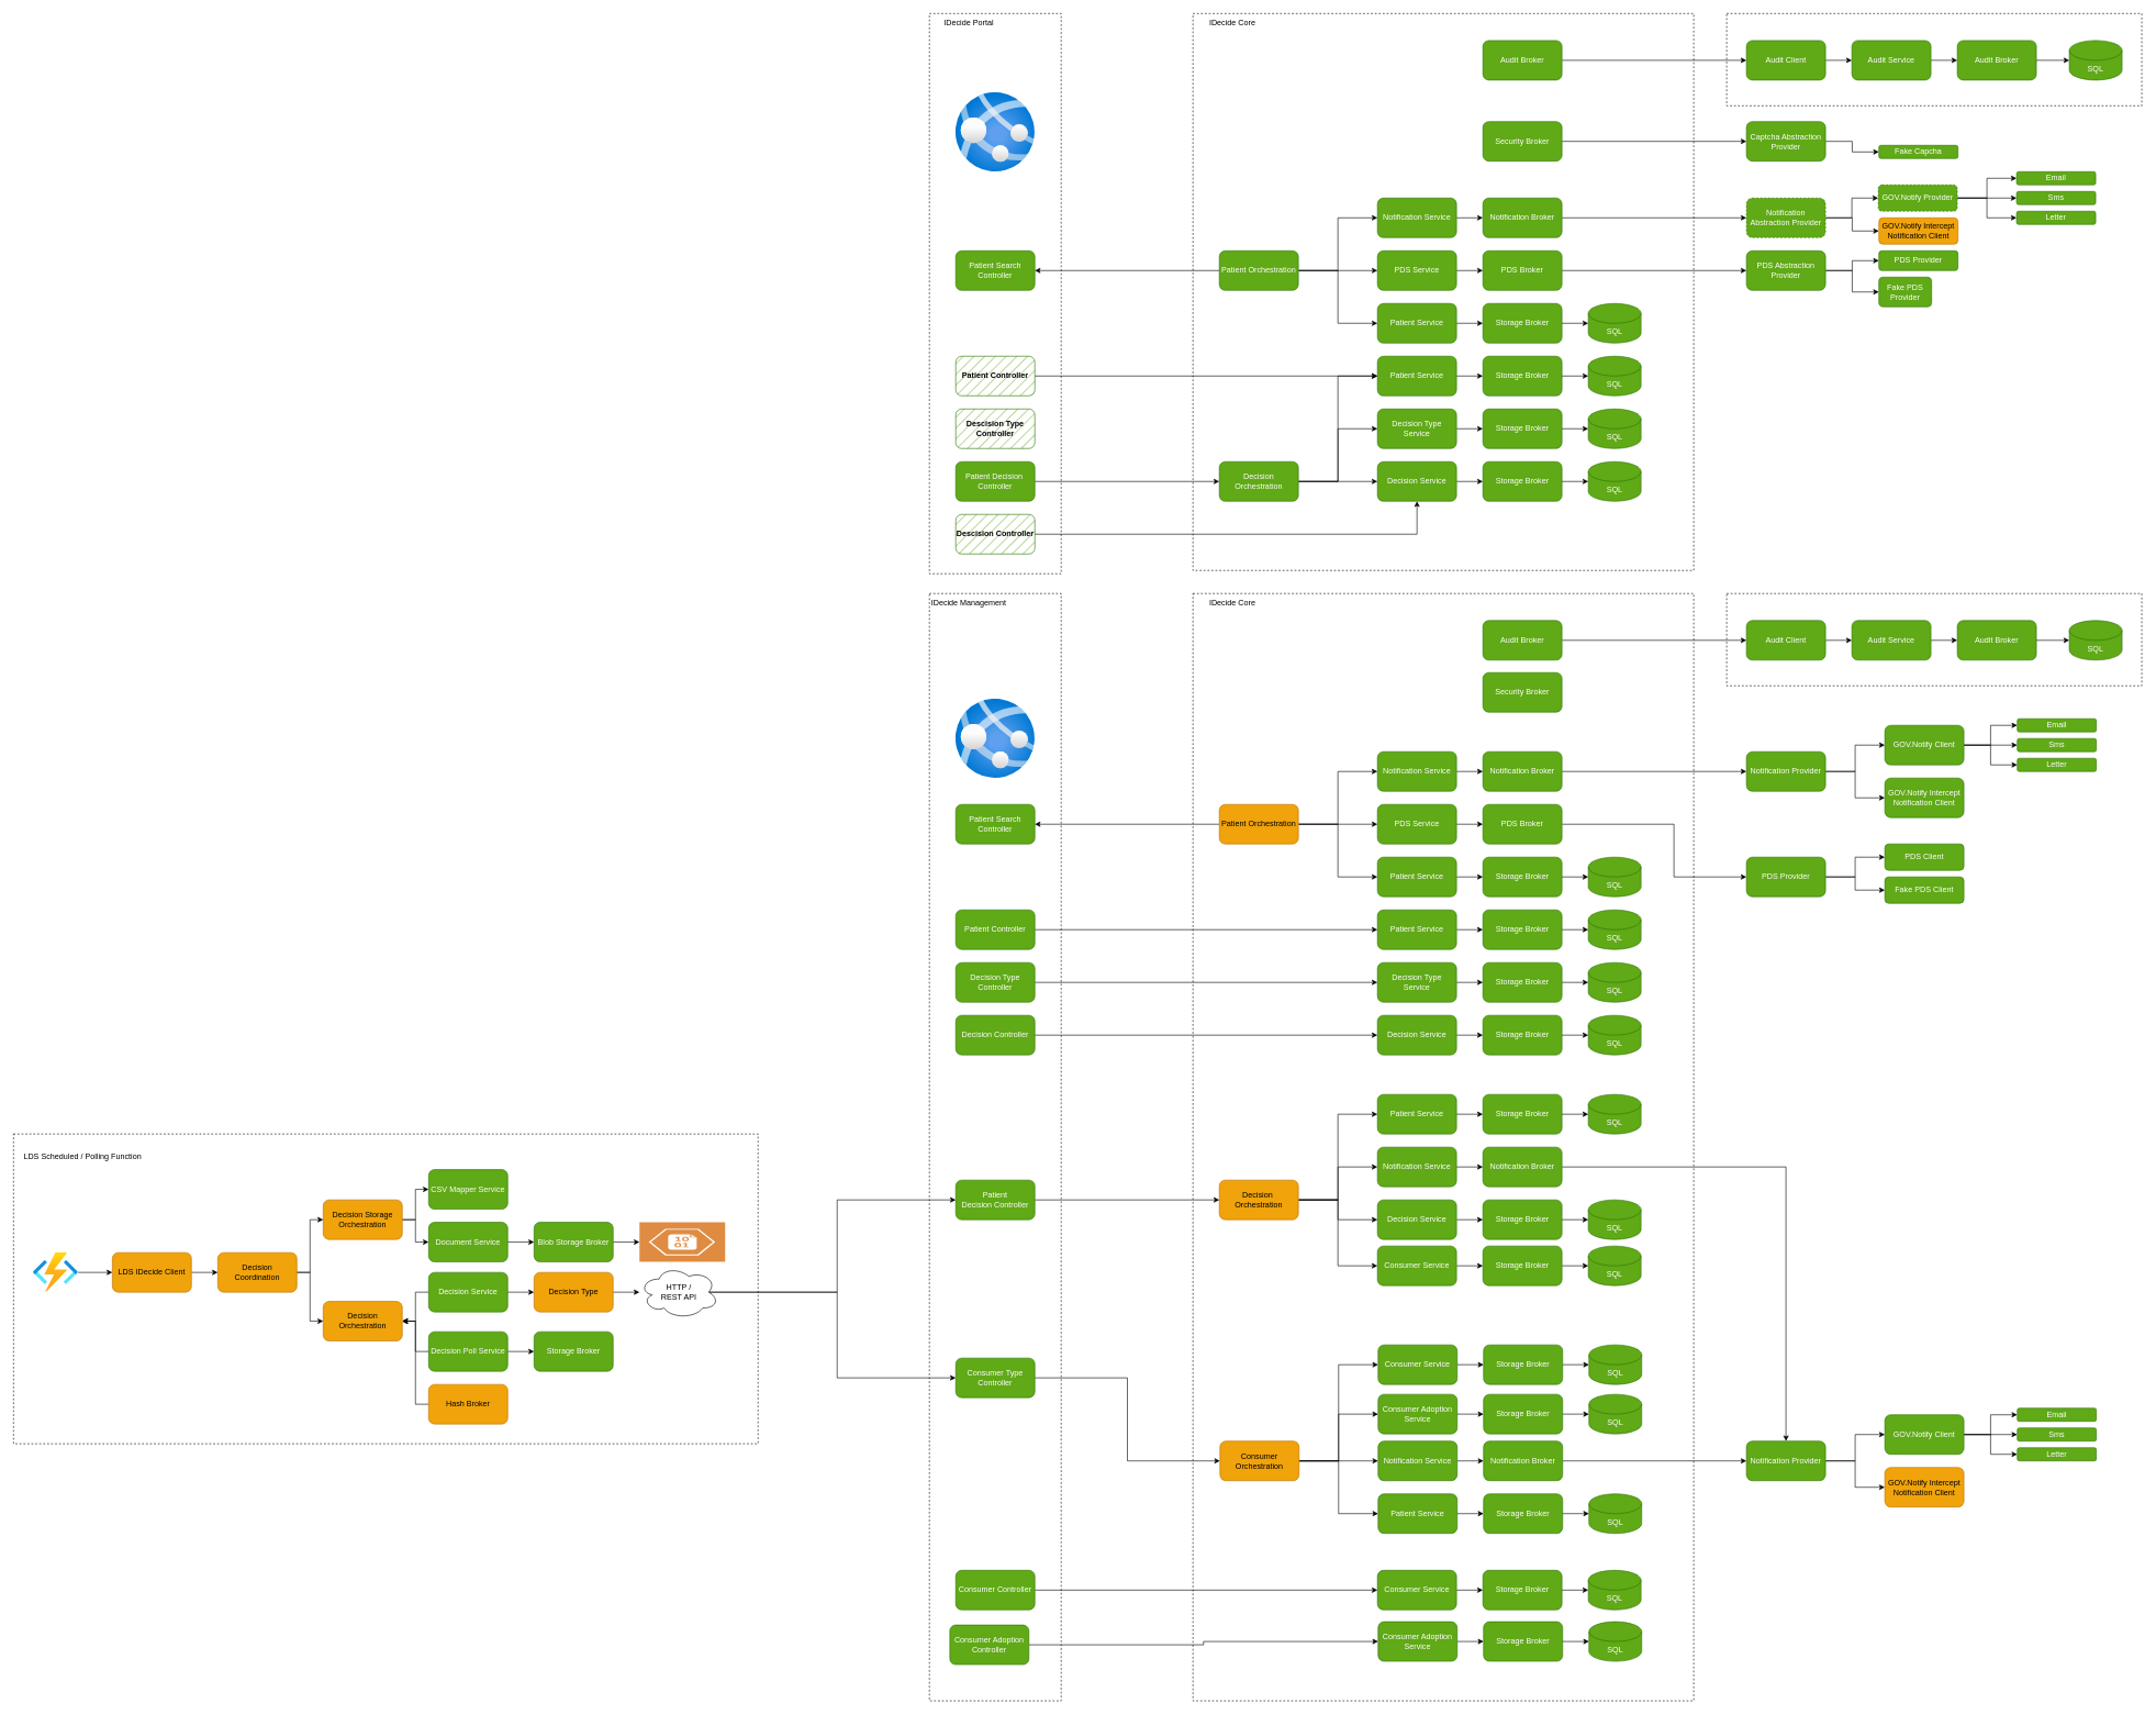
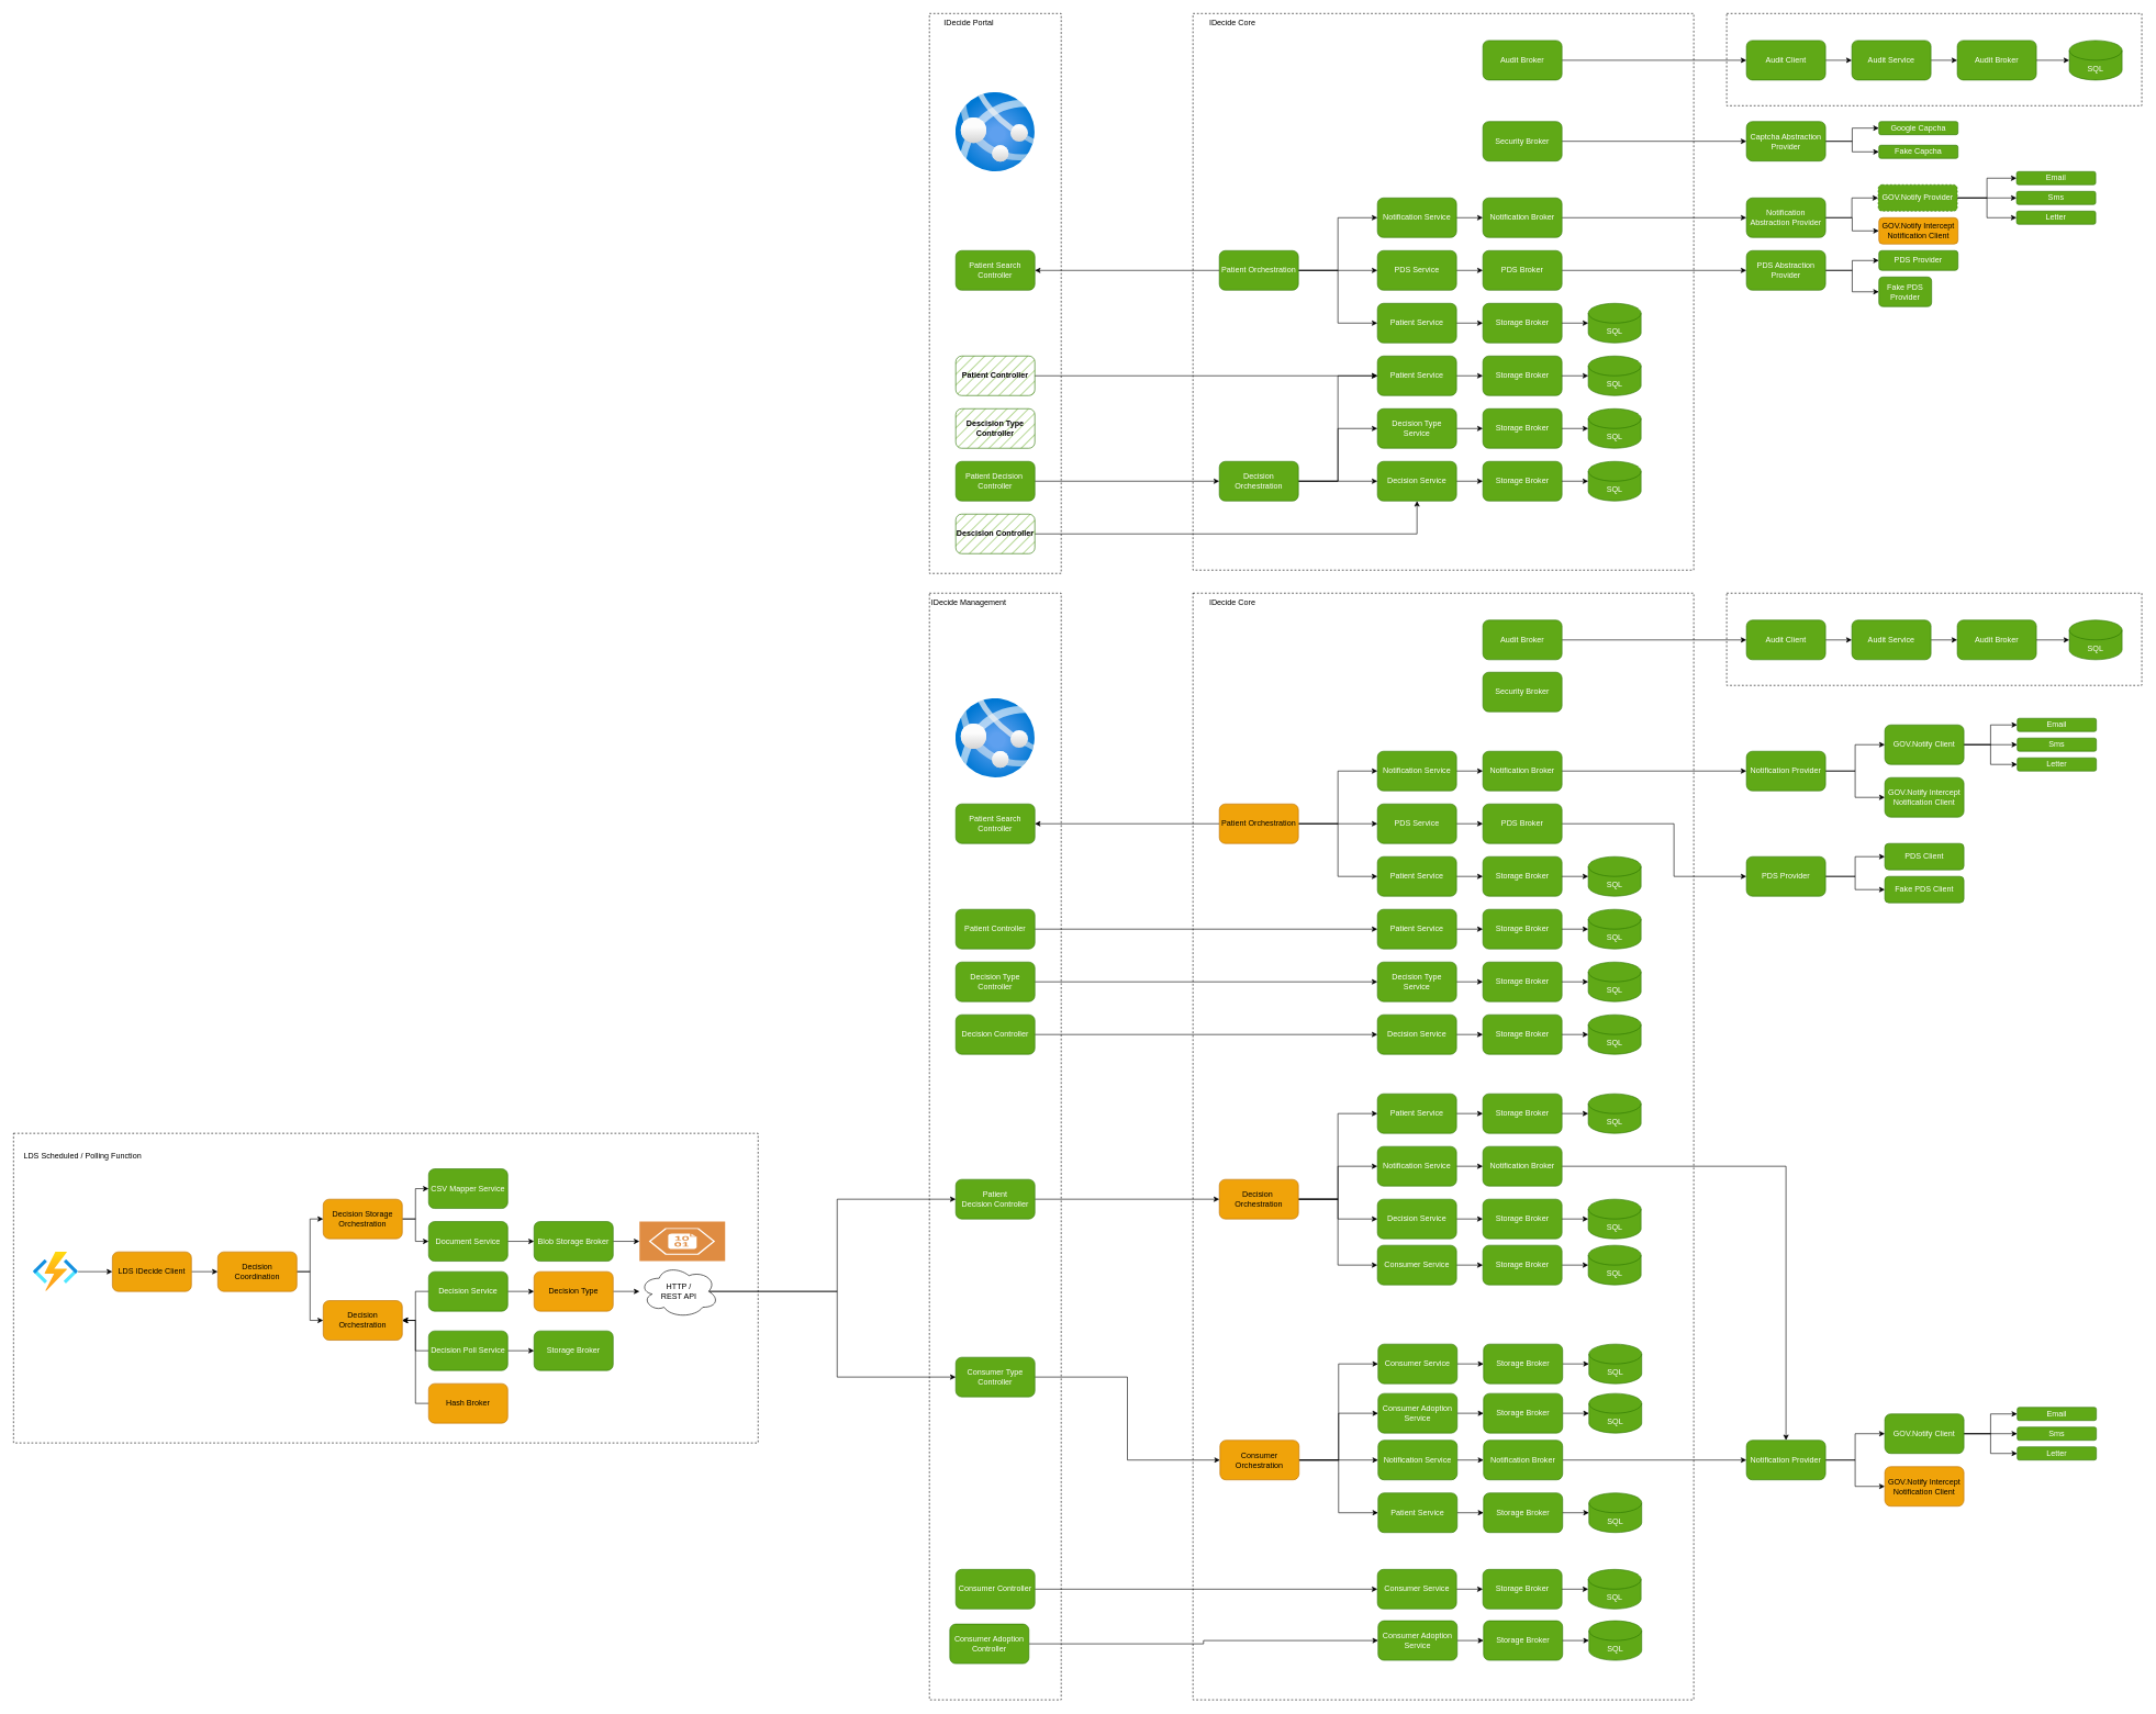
+ <mxCell id="228" value="Google Capcha" style="rounded=1;whiteSpace=wrap;html=1;fillColor=#60a917;fontColor=#ffffff;strokeColor=#2D7600;" parent="1" vertex="1"><mxGeometry x="2851" y="184" width="120" height="20" as="geometry" /></mxCell>
+ <mxCell id="224" style="edgeStyle=orthogonalEdgeStyle;rounded=0;orthogonalLoop=1;jettySize=auto;html=1;exitX=1;exitY=0.5;exitDx=0;exitDy=0;entryX=0;entryY=0.5;entryDx=0;entryDy=0;" parent="1" source="226" target="228" edge="1"><mxGeometry relative="1" as="geometry" /></mxCell>
- <mxCell id="177" value="Notification Abstraction Provider" style="rounded=1;whiteSpace=wrap;html=1;fillColor=#60a917;fontColor=#ffffff;strokeColor=#2D7600;dashed=1;" parent="1" vertex="1"><mxGeometry x="2650" y="300" width="120" height="60" as="geometry" /></mxCell>
+ <mxCell id="177" value="Notification Abstraction Provider" style="rounded=1;whiteSpace=wrap;html=1;fillColor=#60a917;fontColor=#ffffff;strokeColor=#2D7600;" parent="1" vertex="1"><mxGeometry x="2650" y="300" width="120" height="60" as="geometry" /></mxCell>
